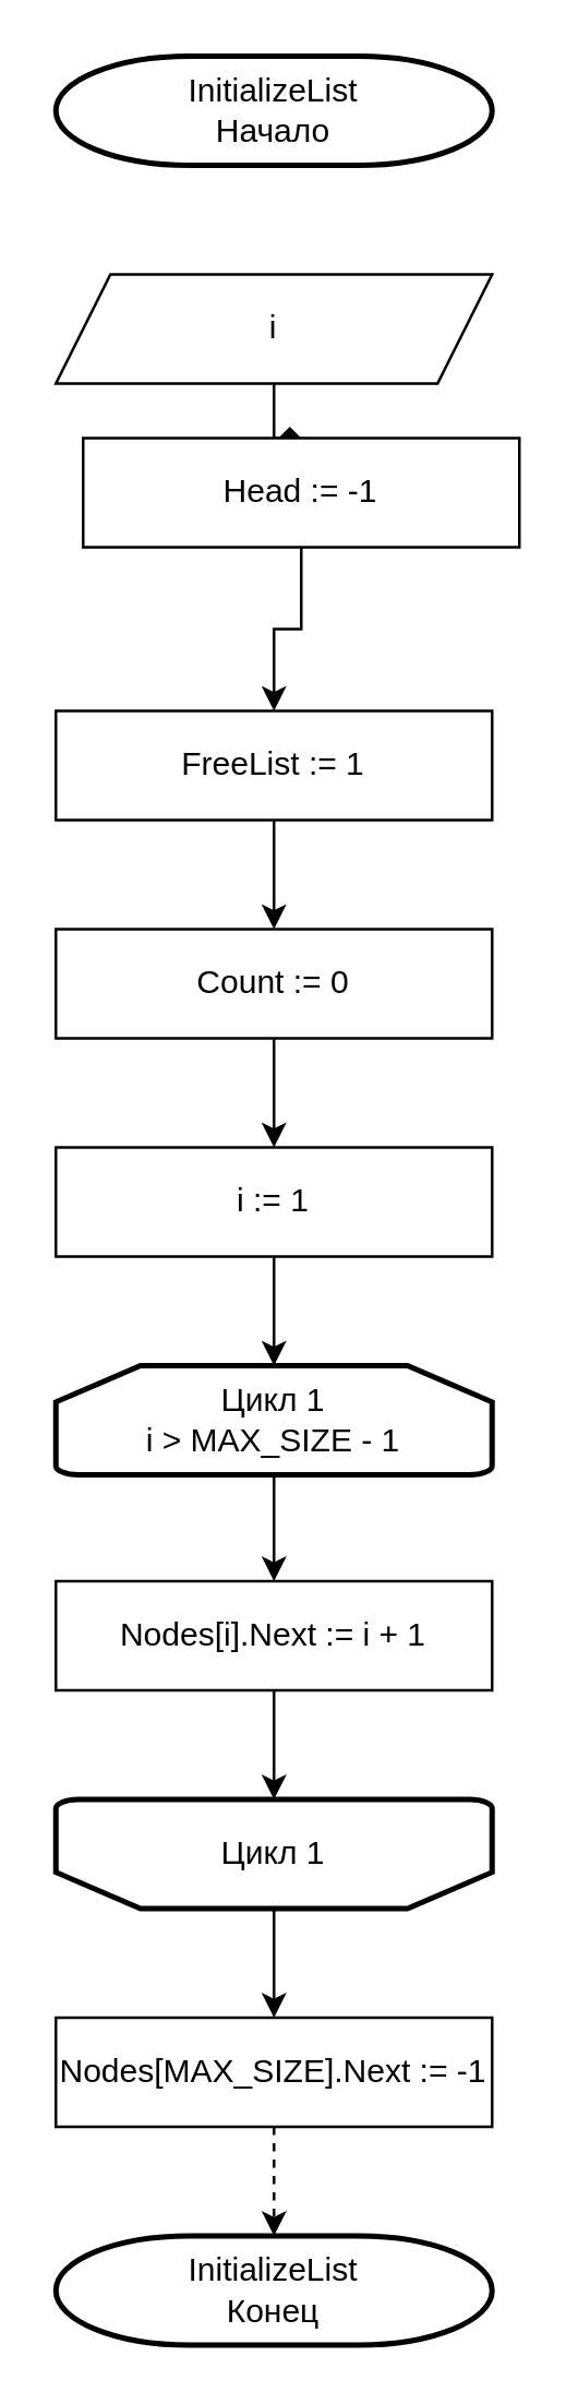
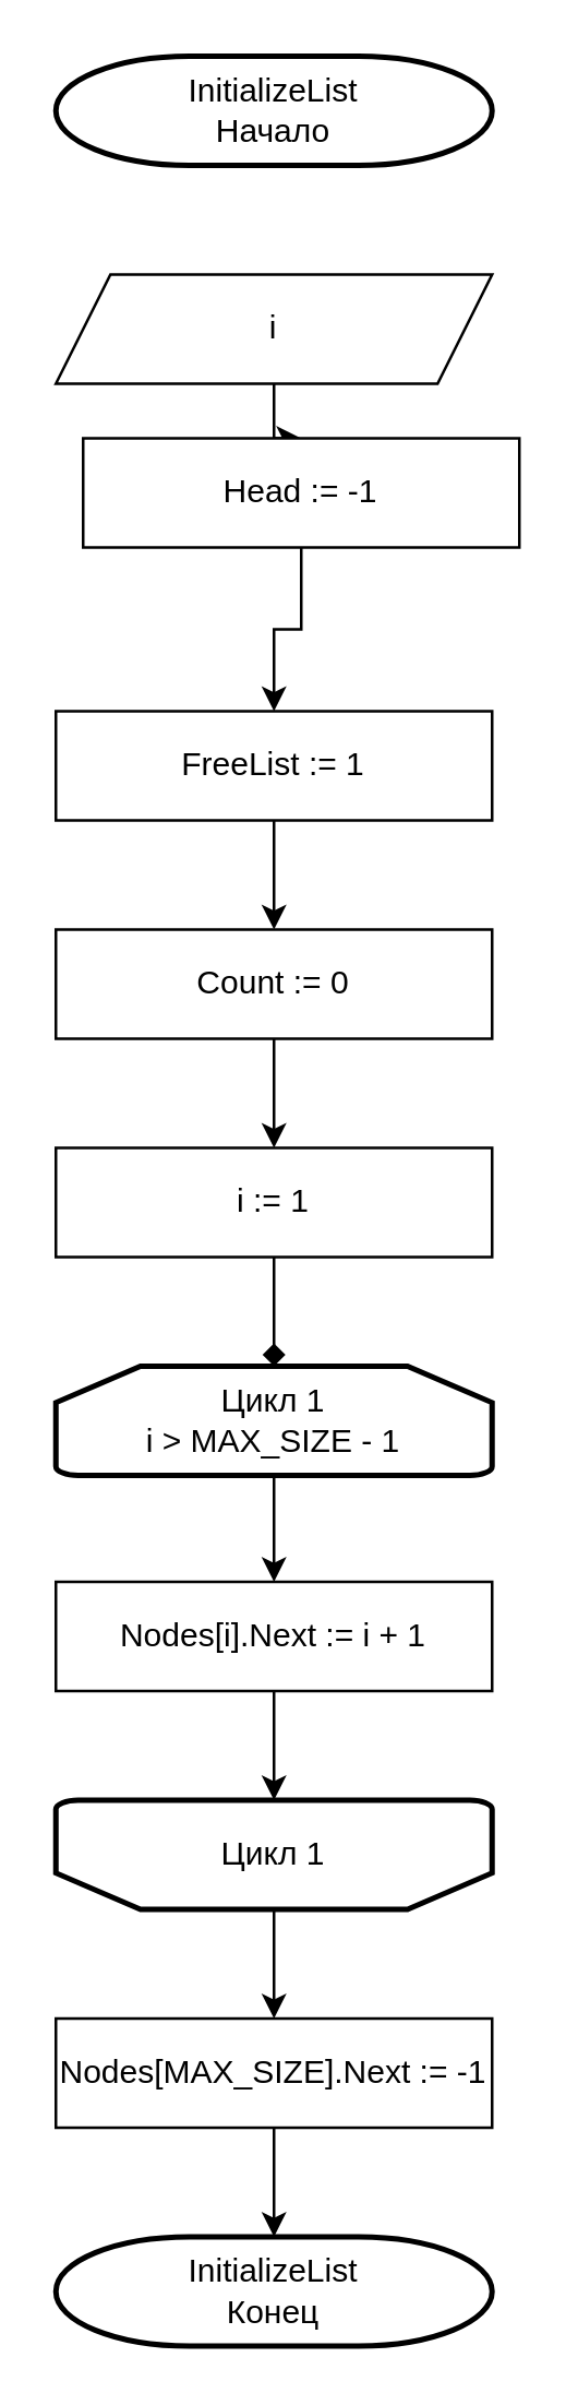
- <mxCell id="3" style="edgeStyle=orthogonalEdgeStyle;rounded=0;orthogonalLoop=1;jettySize=auto;html=1;entryX=0.5;entryY=0;entryDx=0;entryDy=0;endArrow=diamond;" parent="1" source="4" target="6" edge="1"><mxGeometry relative="1" as="geometry" /></mxCell>
+ <mxCell id="3" style="edgeStyle=orthogonalEdgeStyle;rounded=0;orthogonalLoop=1;jettySize=auto;html=1;entryX=0.5;entryY=0;entryDx=0;entryDy=0;" parent="1" source="4" target="6" edge="1"><mxGeometry relative="1" as="geometry" /></mxCell>
- <mxCell id="20" style="edgeStyle=orthogonalEdgeStyle;rounded=0;orthogonalLoop=1;jettySize=auto;html=1;" edge="1" parent="1" source="21" target="12"><mxGeometry relative="1" as="geometry" /></mxCell>
+ <mxCell id="20" style="edgeStyle=orthogonalEdgeStyle;rounded=0;orthogonalLoop=1;jettySize=auto;html=1;endArrow=diamond;" edge="1" parent="1" source="21" target="12"><mxGeometry relative="1" as="geometry" /></mxCell>
- <mxCell id="19" style="edgeStyle=orthogonalEdgeStyle;rounded=0;orthogonalLoop=1;jettySize=auto;html=1;entryX=0.5;entryY=0;entryDx=0;entryDy=0;entryPerimeter=0;dashed=1;" parent="1" source="14" target="18" edge="1"><mxGeometry relative="1" as="geometry" /></mxCell>
+ <mxCell id="19" style="edgeStyle=orthogonalEdgeStyle;rounded=0;orthogonalLoop=1;jettySize=auto;html=1;entryX=0.5;entryY=0;entryDx=0;entryDy=0;entryPerimeter=0;" parent="1" source="14" target="18" edge="1"><mxGeometry relative="1" as="geometry" /></mxCell>
